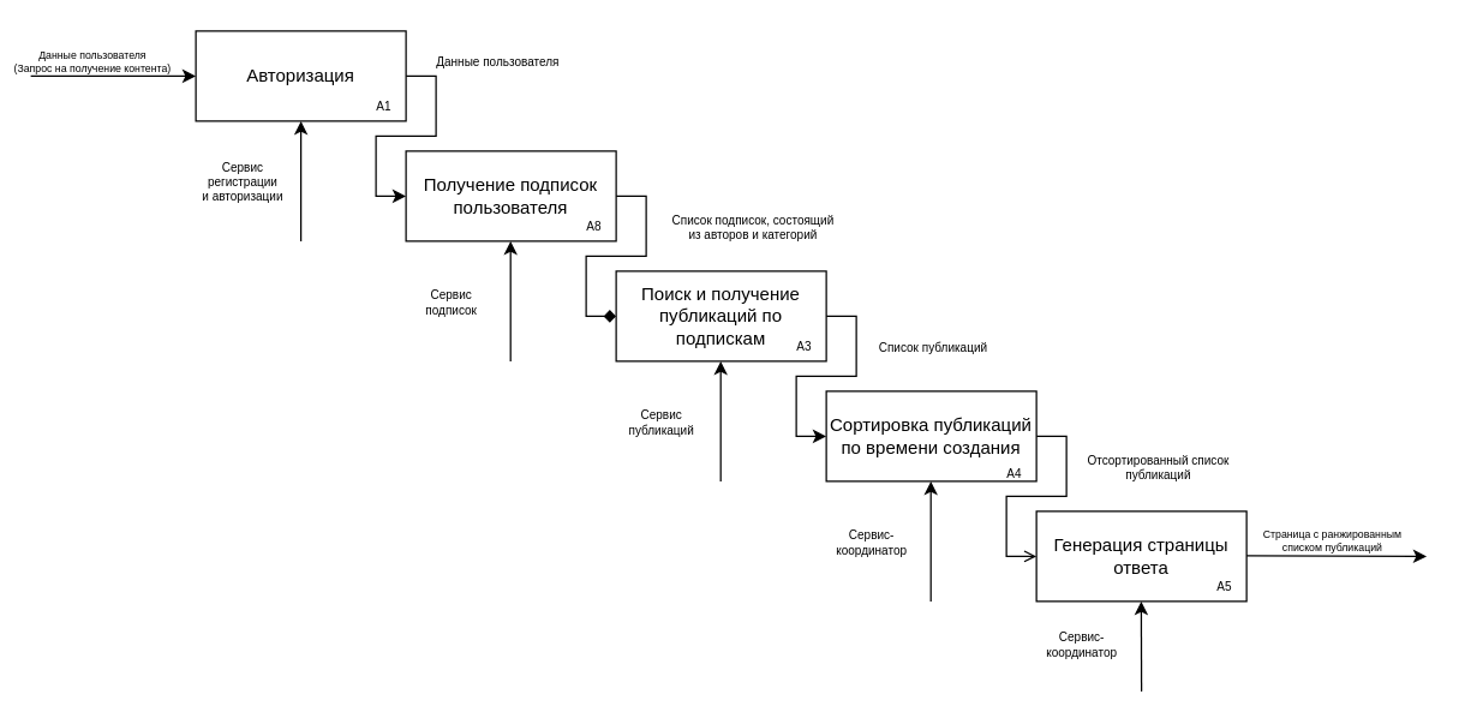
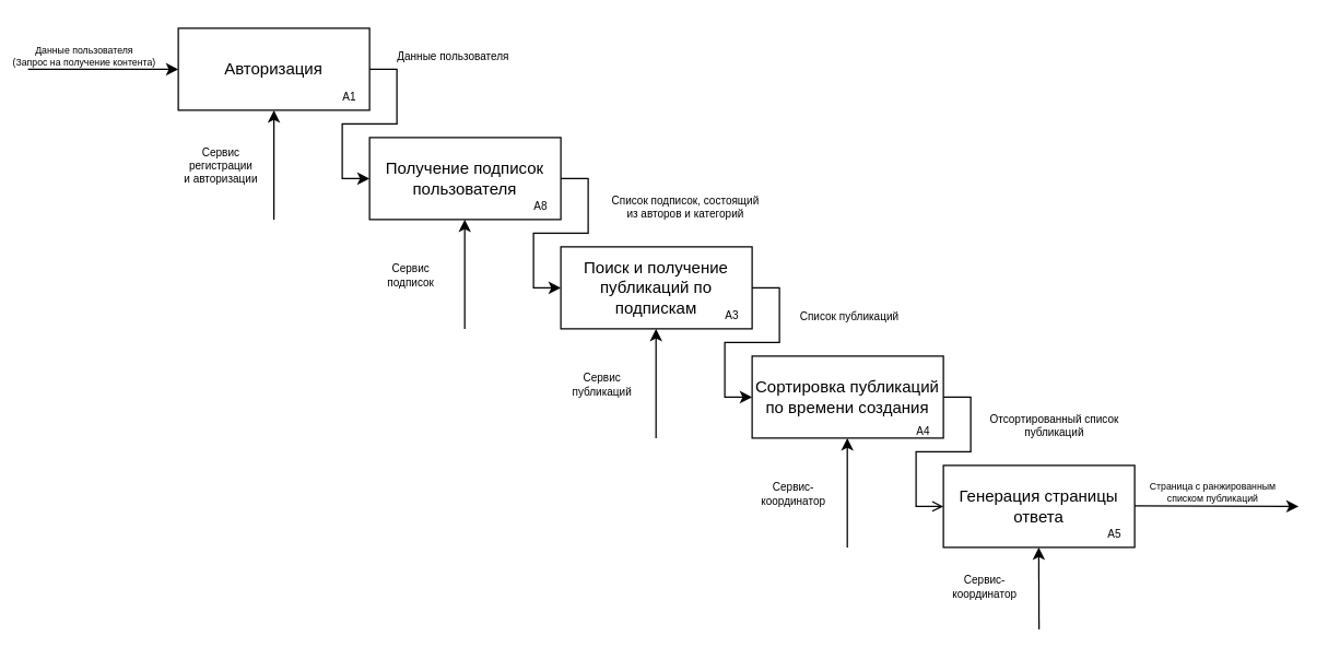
- <mxCell id="5" style="edgeStyle=orthogonalEdgeStyle;rounded=0;orthogonalLoop=1;jettySize=auto;html=1;exitX=1;exitY=0.5;exitDx=0;exitDy=0;fontSize=8;entryX=0;entryY=0.5;entryDx=0;entryDy=0;endArrow=diamond;" parent="1" source="7" target="10" edge="1"><mxGeometry relative="1" as="geometry"><Array as="points"><mxPoint x="430" y="130" /><mxPoint x="430" y="170" /><mxPoint x="390" y="170" /><mxPoint x="390" y="210" /></Array></mxGeometry></mxCell>
+ <mxCell id="5" style="edgeStyle=orthogonalEdgeStyle;rounded=0;orthogonalLoop=1;jettySize=auto;html=1;exitX=1;exitY=0.5;exitDx=0;exitDy=0;fontSize=8;entryX=0;entryY=0.5;entryDx=0;entryDy=0;" parent="1" source="7" target="10" edge="1"><mxGeometry relative="1" as="geometry"><Array as="points"><mxPoint x="430" y="130" /><mxPoint x="430" y="170" /><mxPoint x="390" y="170" /><mxPoint x="390" y="210" /></Array></mxGeometry></mxCell>
